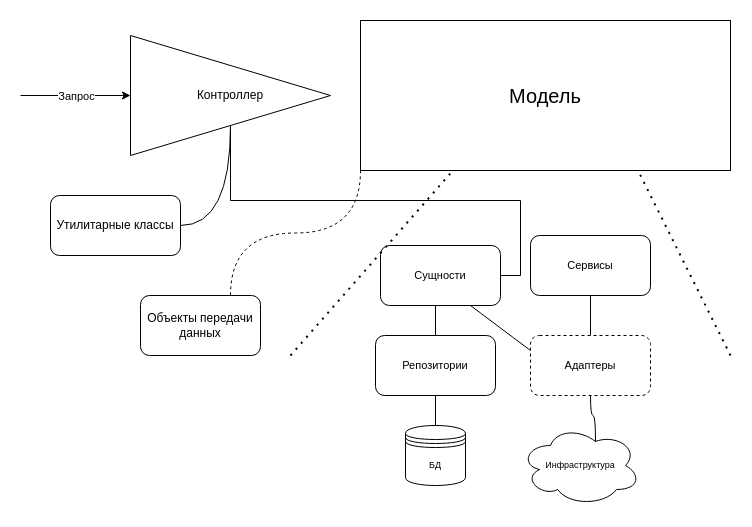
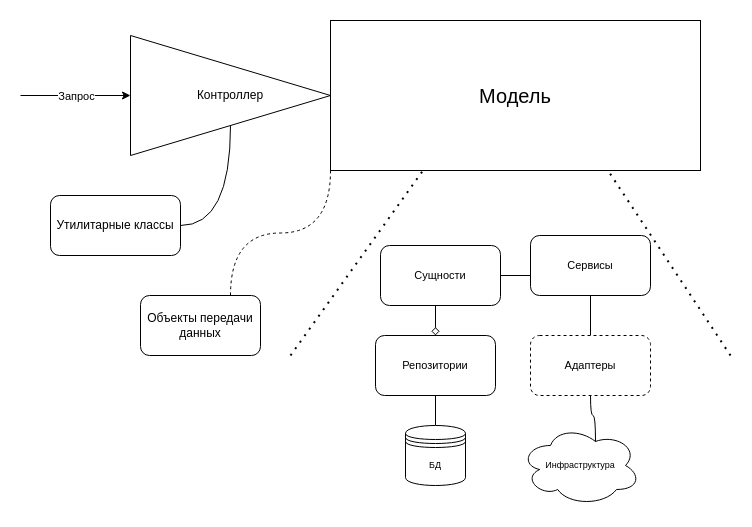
- <mxCell id="11" value="Модель" style="rounded=0;whiteSpace=wrap;html=1;fontSize=20;" vertex="1" parent="1"><mxGeometry x="360" y="20" width="370" height="150" as="geometry" /></mxCell>
+ <mxCell id="11" value="Модель" style="rounded=0;whiteSpace=wrap;html=1;fontSize=20;" vertex="1" parent="1"><mxGeometry x="330" y="20" width="370" height="150" as="geometry" /></mxCell>
- <mxCell id="3" style="edgeStyle=orthogonalEdgeStyle;rounded=0;orthogonalLoop=1;jettySize=auto;html=1;exitX=1;exitY=0.5;exitDx=0;exitDy=0;startArrow=none;startFill=0;endArrow=none;endFill=0;" edge="1" parent="1" source="6" target="2"><mxGeometry relative="1" as="geometry" /></mxCell>
+ <mxCell id="3" style="edgeStyle=orthogonalEdgeStyle;rounded=0;orthogonalLoop=1;jettySize=auto;html=1;exitX=1;exitY=0.5;exitDx=0;exitDy=0;entryX=0;entryY=0.5;entryDx=0;entryDy=0;startArrow=none;startFill=0;endArrow=none;endFill=0;" edge="1" parent="1" source="6" target="8"><mxGeometry relative="1" as="geometry" /></mxCell>
- <mxCell id="5" style="rounded=0;orthogonalLoop=1;jettySize=auto;html=1;exitX=0.75;exitY=1;exitDx=0;exitDy=0;entryX=0;entryY=0.25;entryDx=0;entryDy=0;endArrow=none;endFill=0;" edge="1" parent="1" source="6" target="10"><mxGeometry relative="1" as="geometry" /></mxCell>
- <mxCell id="4" style="edgeStyle=orthogonalEdgeStyle;rounded=0;orthogonalLoop=1;jettySize=auto;html=1;exitX=0.5;exitY=1;exitDx=0;exitDy=0;entryX=0.5;entryY=0;entryDx=0;entryDy=0;startArrow=none;startFill=0;endArrow=none;endFill=0;" edge="1" parent="1" source="6" target="9"><mxGeometry relative="1" as="geometry" /></mxCell>
+ <mxCell id="4" style="edgeStyle=orthogonalEdgeStyle;rounded=0;orthogonalLoop=1;jettySize=auto;html=1;exitX=0.5;exitY=1;exitDx=0;exitDy=0;entryX=0.5;entryY=0;entryDx=0;entryDy=0;startArrow=none;startFill=0;endArrow=diamond;endFill=0;" edge="1" parent="1" source="6" target="9"><mxGeometry relative="1" as="geometry" /></mxCell>
